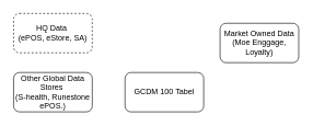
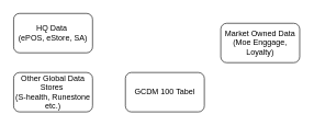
- <mxCell id="2" value="HQ Data&amp;nbsp;&lt;div&gt;(ePOS, eStore, SA)&lt;/div&gt;" style="rounded=1;whiteSpace=wrap;html=1;dashed=1;" vertex="1" parent="1"><mxGeometry x="20" y="20" width="120" height="60" as="geometry" /></mxCell>
+ <mxCell id="2" value="HQ Data&amp;nbsp;&lt;div&gt;(ePOS, eStore, SA)&lt;/div&gt;" style="rounded=1;whiteSpace=wrap;html=1;" vertex="1" parent="1"><mxGeometry x="20" y="20" width="120" height="60" as="geometry" /></mxCell>
- <mxCell id="3" value="Other Global Data Stores&amp;nbsp;&lt;div&gt;(S-health, Runestone ePOS.)&lt;/div&gt;" style="rounded=1;whiteSpace=wrap;html=1;" vertex="1" parent="1"><mxGeometry x="20" y="110" width="120" height="60" as="geometry" /></mxCell>
+ <mxCell id="3" value="Other Global Data Stores&amp;nbsp;&lt;div&gt;(S-health, Runestone etc.)&lt;/div&gt;" style="rounded=1;whiteSpace=wrap;html=1;" vertex="1" parent="1"><mxGeometry x="20" y="110" width="120" height="60" as="geometry" /></mxCell>
